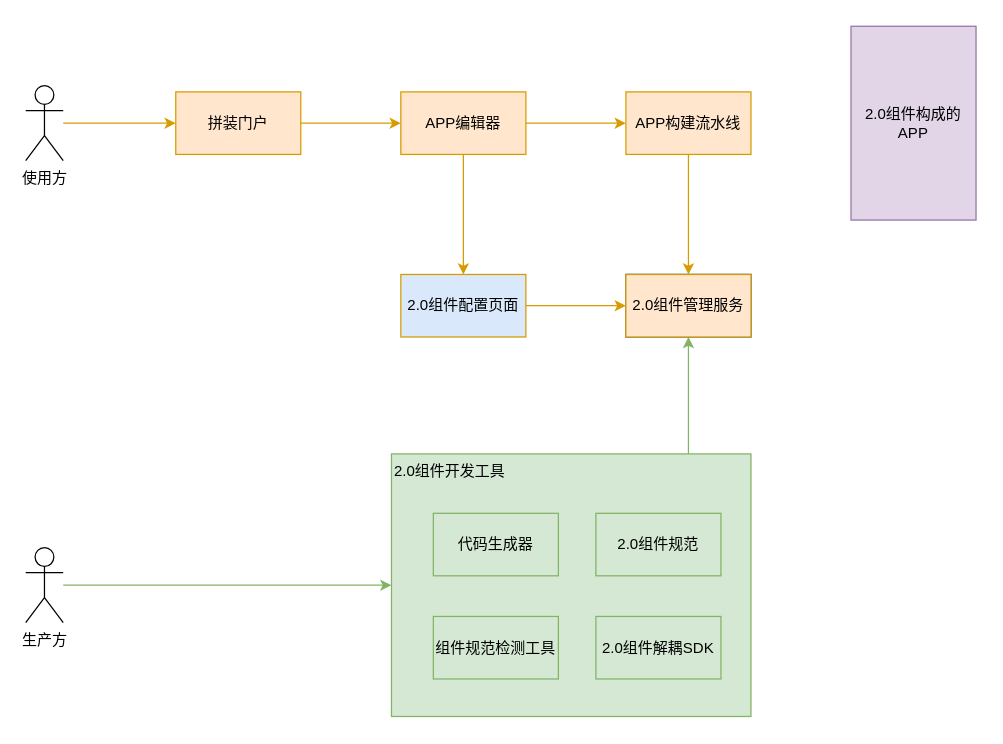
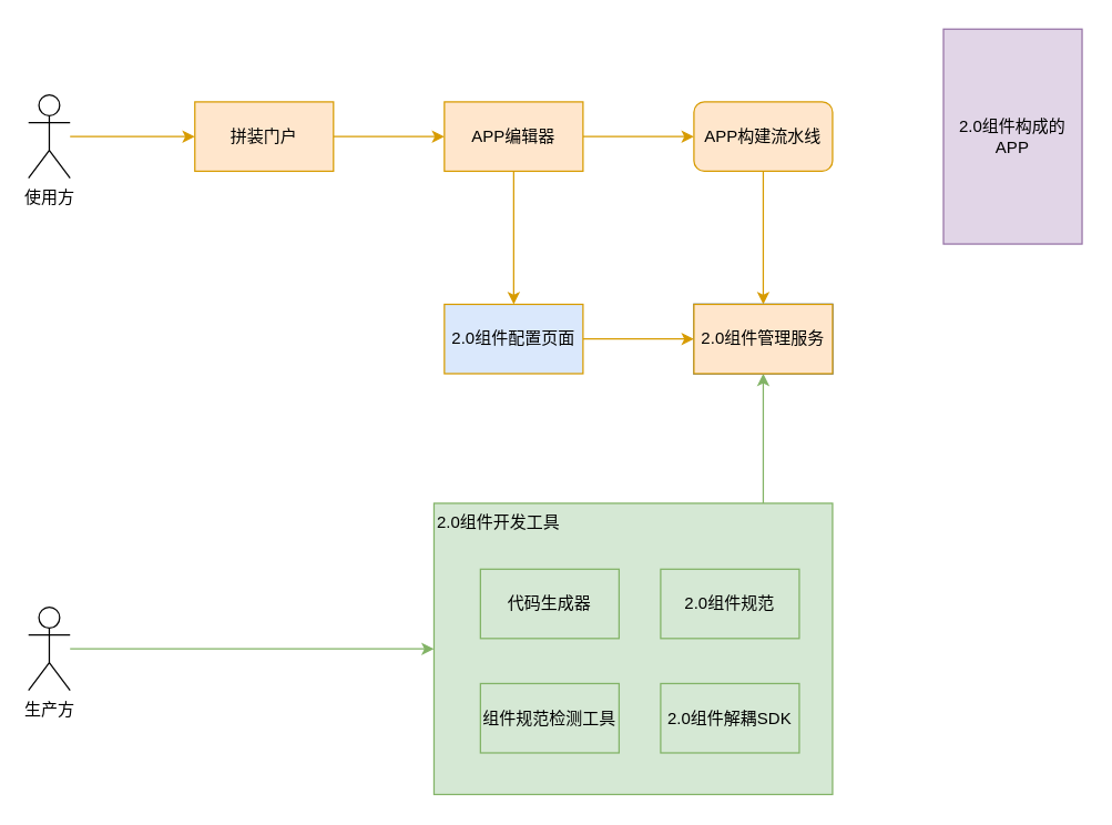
- <mxCell id="12" value="APP构建流水线" style="rounded=0;whiteSpace=wrap;html=1;fillColor=#ffe6cc;strokeColor=#d79b00;" parent="1" vertex="1"><mxGeometry x="500" y="73" width="100" height="50" as="geometry" /></mxCell>
+ <mxCell id="12" value="APP构建流水线" style="whiteSpace=wrap;html=1;fillColor=#ffe6cc;strokeColor=#d79b00;rounded=1;" parent="1" vertex="1"><mxGeometry x="500" y="73" width="100" height="50" as="geometry" /></mxCell>
